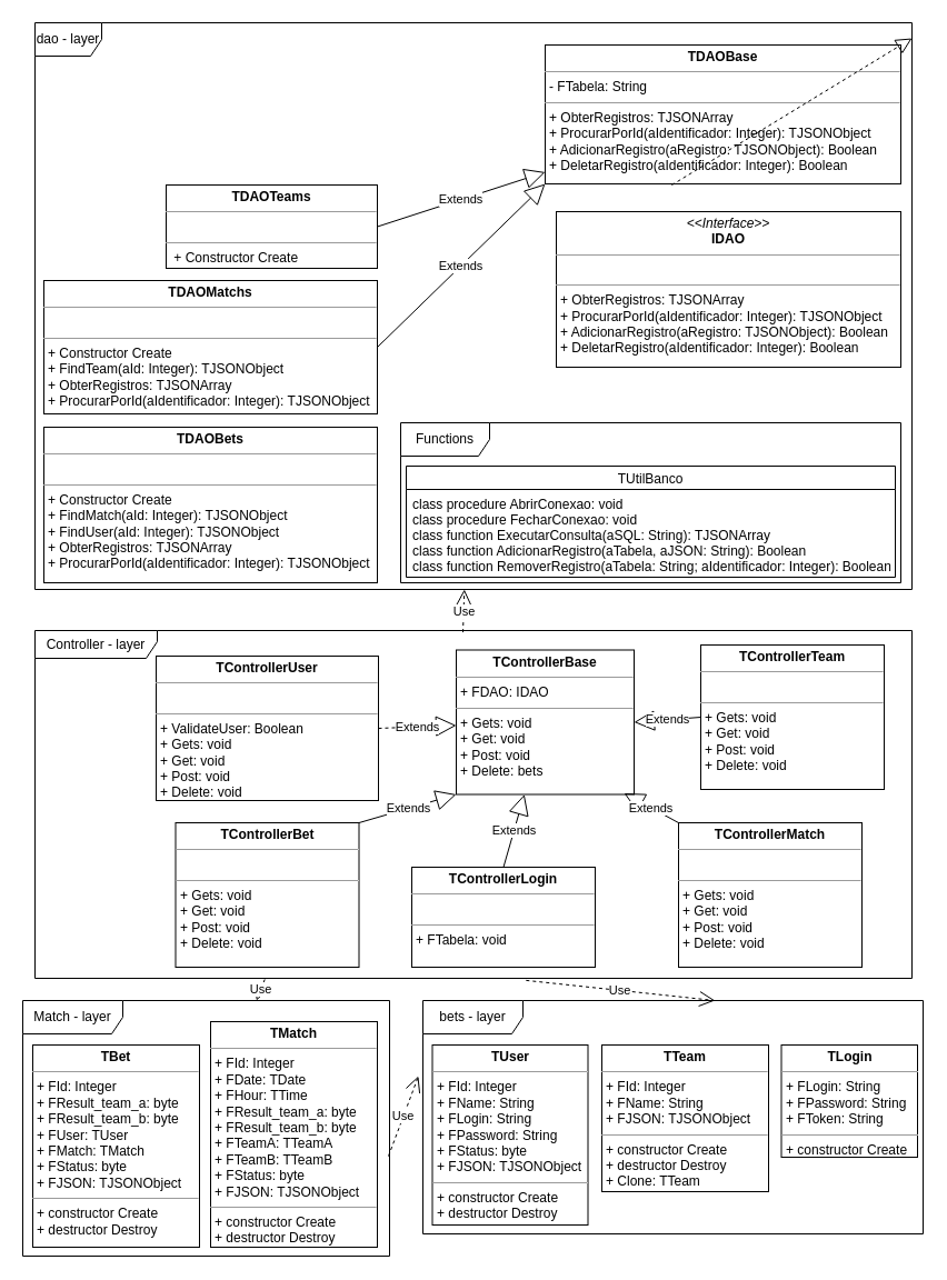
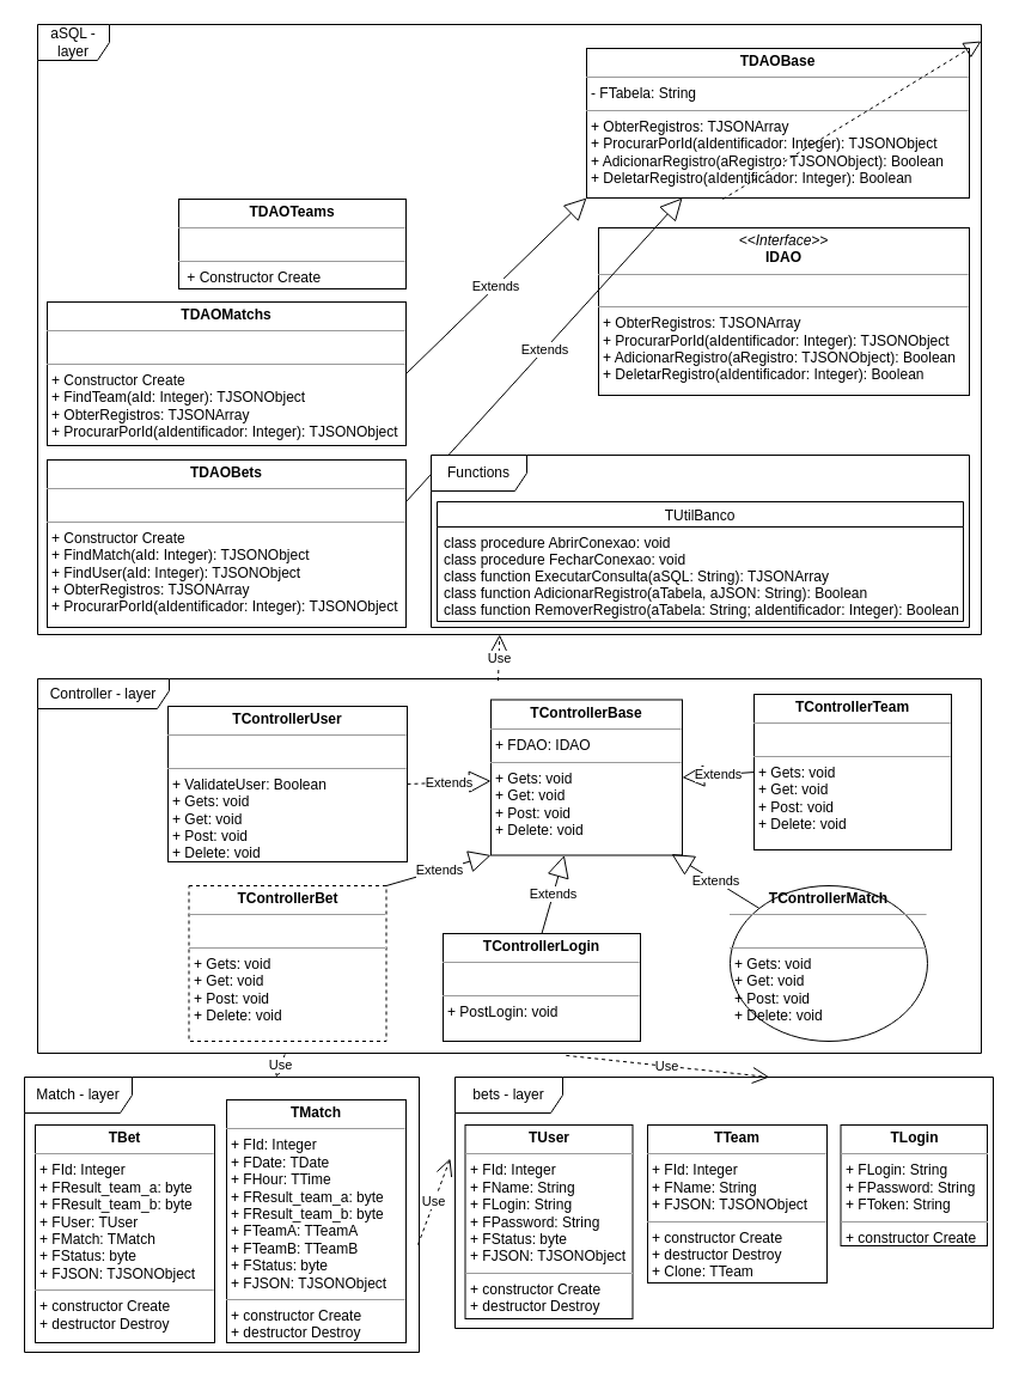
- <mxCell id="2" value="dao - layer" style="shape=umlFrame;whiteSpace=wrap;html=1;pointerEvents=0;" parent="1" vertex="1"><mxGeometry x="31" y="20" width="789" height="510" as="geometry" /></mxCell>
+ <mxCell id="2" value="aSQL - layer" style="shape=umlFrame;whiteSpace=wrap;html=1;pointerEvents=0;" parent="1" vertex="1"><mxGeometry x="31" y="20" width="789" height="510" as="geometry" /></mxCell>
- <mxCell id="9" value="Extends" style="endArrow=block;endSize=16;endFill=0;html=1;rounded=0;exitX=1;exitY=0.5;exitDx=0;exitDy=0;" parent="1" source="6" target="4" edge="1"><mxGeometry width="160" relative="1" as="geometry"><mxPoint x="420" y="230" as="sourcePoint" /><mxPoint x="580" y="230" as="targetPoint" /></mxGeometry></mxCell>
+ <mxCell id="11" value="Extends" style="endArrow=block;endSize=16;endFill=0;html=1;rounded=0;entryX=0.25;entryY=1;entryDx=0;entryDy=0;exitX=1;exitY=0.25;exitDx=0;exitDy=0;" parent="1" source="8" target="4" edge="1"><mxGeometry width="160" relative="1" as="geometry"><mxPoint x="420" y="290" as="sourcePoint" /><mxPoint x="580" y="290" as="targetPoint" /></mxGeometry></mxCell>
- <mxCell id="13" value="&lt;p style=&quot;margin:0px;margin-top:4px;text-align:center;&quot;&gt;&lt;b&gt;TControllerBase&lt;/b&gt;&lt;/p&gt;&lt;hr size=&quot;1&quot;&gt;&lt;p style=&quot;margin:0px;margin-left:4px;&quot;&gt;+ FDAO: IDAO&lt;/p&gt;&lt;hr size=&quot;1&quot;&gt;&lt;p style=&quot;border-color: var(--border-color); margin: 0px 0px 0px 4px;&quot;&gt;&lt;span style=&quot;background-color: initial;&quot;&gt;+ Gets: void&lt;/span&gt;&lt;br&gt;&lt;/p&gt;&lt;p style=&quot;border-color: var(--border-color); margin: 0px 0px 0px 4px;&quot;&gt;+ Get: void&lt;/p&gt;&lt;p style=&quot;border-color: var(--border-color); margin: 0px 0px 0px 4px;&quot;&gt;+ Post: void&lt;/p&gt;&lt;p style=&quot;border-color: var(--border-color); margin: 0px 0px 0px 4px;&quot;&gt;+ Delete: bets&lt;/p&gt;" style="verticalAlign=top;align=left;overflow=fill;fontSize=12;fontFamily=Helvetica;html=1;" parent="1" vertex="1"><mxGeometry x="410" y="584.5" width="160" height="130" as="geometry" /></mxCell>
+ <mxCell id="13" value="&lt;p style=&quot;margin:0px;margin-top:4px;text-align:center;&quot;&gt;&lt;b&gt;TControllerBase&lt;/b&gt;&lt;/p&gt;&lt;hr size=&quot;1&quot;&gt;&lt;p style=&quot;margin:0px;margin-left:4px;&quot;&gt;+ FDAO: IDAO&lt;/p&gt;&lt;hr size=&quot;1&quot;&gt;&lt;p style=&quot;border-color: var(--border-color); margin: 0px 0px 0px 4px;&quot;&gt;&lt;span style=&quot;background-color: initial;&quot;&gt;+ Gets: void&lt;/span&gt;&lt;br&gt;&lt;/p&gt;&lt;p style=&quot;border-color: var(--border-color); margin: 0px 0px 0px 4px;&quot;&gt;+ Get: void&lt;/p&gt;&lt;p style=&quot;border-color: var(--border-color); margin: 0px 0px 0px 4px;&quot;&gt;+ Post: void&lt;/p&gt;&lt;p style=&quot;border-color: var(--border-color); margin: 0px 0px 0px 4px;&quot;&gt;+ Delete: void&lt;/p&gt;" style="verticalAlign=top;align=left;overflow=fill;fontSize=12;fontFamily=Helvetica;html=1;" parent="1" vertex="1"><mxGeometry x="410" y="584.5" width="160" height="130" as="geometry" /></mxCell>
- <mxCell id="18" value="&lt;p style=&quot;margin:0px;margin-top:4px;text-align:center;&quot;&gt;&lt;b&gt;TControllerLogin&lt;/b&gt;&lt;/p&gt;&lt;hr size=&quot;1&quot;&gt;&lt;p style=&quot;margin:0px;margin-left:4px;&quot;&gt;&lt;br&gt;&lt;/p&gt;&lt;hr size=&quot;1&quot;&gt;&lt;p style=&quot;border-color: var(--border-color); margin: 0px 0px 0px 4px;&quot;&gt;&lt;span style=&quot;background-color: initial;&quot;&gt;+ FTabela: void&lt;/span&gt;&lt;br&gt;&lt;/p&gt;&lt;p style=&quot;border-color: var(--border-color); margin: 0px 0px 0px 4px;&quot;&gt;&lt;br&gt;&lt;/p&gt;" style="verticalAlign=top;align=left;overflow=fill;fontSize=12;fontFamily=Helvetica;html=1;" parent="1" vertex="1"><mxGeometry x="370" y="780" width="165" height="90" as="geometry" /></mxCell>
+ <mxCell id="18" value="&lt;p style=&quot;margin:0px;margin-top:4px;text-align:center;&quot;&gt;&lt;b&gt;TControllerLogin&lt;/b&gt;&lt;/p&gt;&lt;hr size=&quot;1&quot;&gt;&lt;p style=&quot;margin:0px;margin-left:4px;&quot;&gt;&lt;br&gt;&lt;/p&gt;&lt;hr size=&quot;1&quot;&gt;&lt;p style=&quot;border-color: var(--border-color); margin: 0px 0px 0px 4px;&quot;&gt;&lt;span style=&quot;background-color: initial;&quot;&gt;+ PostLogin: void&lt;/span&gt;&lt;br&gt;&lt;/p&gt;&lt;p style=&quot;border-color: var(--border-color); margin: 0px 0px 0px 4px;&quot;&gt;&lt;br&gt;&lt;/p&gt;" style="verticalAlign=top;align=left;overflow=fill;fontSize=12;fontFamily=Helvetica;html=1;" parent="1" vertex="1"><mxGeometry x="370" y="780" width="165" height="90" as="geometry" /></mxCell>
- <mxCell id="15" value="&lt;p style=&quot;margin:0px;margin-top:4px;text-align:center;&quot;&gt;&lt;b&gt;TControllerBet&lt;/b&gt;&lt;/p&gt;&lt;hr size=&quot;1&quot;&gt;&lt;p style=&quot;margin:0px;margin-left:4px;&quot;&gt;&lt;br&gt;&lt;/p&gt;&lt;hr size=&quot;1&quot;&gt;&lt;p style=&quot;border-color: var(--border-color); margin: 0px 0px 0px 4px;&quot;&gt;&lt;span style=&quot;background-color: initial;&quot;&gt;+ Gets: void&lt;/span&gt;&lt;br&gt;&lt;/p&gt;&lt;p style=&quot;border-color: var(--border-color); margin: 0px 0px 0px 4px;&quot;&gt;+ Get: void&lt;/p&gt;&lt;p style=&quot;border-color: var(--border-color); margin: 0px 0px 0px 4px;&quot;&gt;+ Post: void&lt;/p&gt;&lt;p style=&quot;border-color: var(--border-color); margin: 0px 0px 0px 4px;&quot;&gt;+ Delete: void&lt;/p&gt;" style="verticalAlign=top;align=left;overflow=fill;fontSize=12;fontFamily=Helvetica;html=1;" parent="1" vertex="1"><mxGeometry x="157.5" y="740" width="165" height="130" as="geometry" /></mxCell>
+ <mxCell id="15" value="&lt;p style=&quot;margin:0px;margin-top:4px;text-align:center;&quot;&gt;&lt;b&gt;TControllerBet&lt;/b&gt;&lt;/p&gt;&lt;hr size=&quot;1&quot;&gt;&lt;p style=&quot;margin:0px;margin-left:4px;&quot;&gt;&lt;br&gt;&lt;/p&gt;&lt;hr size=&quot;1&quot;&gt;&lt;p style=&quot;border-color: var(--border-color); margin: 0px 0px 0px 4px;&quot;&gt;&lt;span style=&quot;background-color: initial;&quot;&gt;+ Gets: void&lt;/span&gt;&lt;br&gt;&lt;/p&gt;&lt;p style=&quot;border-color: var(--border-color); margin: 0px 0px 0px 4px;&quot;&gt;+ Get: void&lt;/p&gt;&lt;p style=&quot;border-color: var(--border-color); margin: 0px 0px 0px 4px;&quot;&gt;+ Post: void&lt;/p&gt;&lt;p style=&quot;border-color: var(--border-color); margin: 0px 0px 0px 4px;&quot;&gt;+ Delete: void&lt;/p&gt;" style="verticalAlign=top;align=left;overflow=fill;fontSize=12;fontFamily=Helvetica;html=1;dashed=1;" parent="1" vertex="1"><mxGeometry x="157.5" y="740" width="165" height="130" as="geometry" /></mxCell>
- <mxCell id="17" value="&lt;p style=&quot;margin:0px;margin-top:4px;text-align:center;&quot;&gt;&lt;b&gt;TControllerMatch&lt;/b&gt;&lt;/p&gt;&lt;hr size=&quot;1&quot;&gt;&lt;p style=&quot;margin:0px;margin-left:4px;&quot;&gt;&lt;br&gt;&lt;/p&gt;&lt;hr size=&quot;1&quot;&gt;&lt;p style=&quot;border-color: var(--border-color); margin: 0px 0px 0px 4px;&quot;&gt;&lt;span style=&quot;background-color: initial;&quot;&gt;+ Gets: void&lt;/span&gt;&lt;br&gt;&lt;/p&gt;&lt;p style=&quot;border-color: var(--border-color); margin: 0px 0px 0px 4px;&quot;&gt;+ Get: void&lt;/p&gt;&lt;p style=&quot;border-color: var(--border-color); margin: 0px 0px 0px 4px;&quot;&gt;+ Post: void&lt;/p&gt;&lt;p style=&quot;border-color: var(--border-color); margin: 0px 0px 0px 4px;&quot;&gt;+ Delete: void&lt;/p&gt;" style="verticalAlign=top;align=left;overflow=fill;fontSize=12;fontFamily=Helvetica;html=1;" parent="1" vertex="1"><mxGeometry x="610" y="740" width="165" height="130" as="geometry" /></mxCell>
+ <mxCell id="17" value="&lt;p style=&quot;margin:0px;margin-top:4px;text-align:center;&quot;&gt;&lt;b&gt;TControllerMatch&lt;/b&gt;&lt;/p&gt;&lt;hr size=&quot;1&quot;&gt;&lt;p style=&quot;margin:0px;margin-left:4px;&quot;&gt;&lt;br&gt;&lt;/p&gt;&lt;hr size=&quot;1&quot;&gt;&lt;p style=&quot;border-color: var(--border-color); margin: 0px 0px 0px 4px;&quot;&gt;&lt;span style=&quot;background-color: initial;&quot;&gt;+ Gets: void&lt;/span&gt;&lt;br&gt;&lt;/p&gt;&lt;p style=&quot;border-color: var(--border-color); margin: 0px 0px 0px 4px;&quot;&gt;+ Get: void&lt;/p&gt;&lt;p style=&quot;border-color: var(--border-color); margin: 0px 0px 0px 4px;&quot;&gt;+ Post: void&lt;/p&gt;&lt;p style=&quot;border-color: var(--border-color); margin: 0px 0px 0px 4px;&quot;&gt;+ Delete: void&lt;/p&gt;" style="ellipse;verticalAlign=top;align=left;overflow=fill;fontSize=12;fontFamily=Helvetica;html=1;" parent="1" vertex="1"><mxGeometry x="610" y="740" width="165" height="130" as="geometry" /></mxCell>
